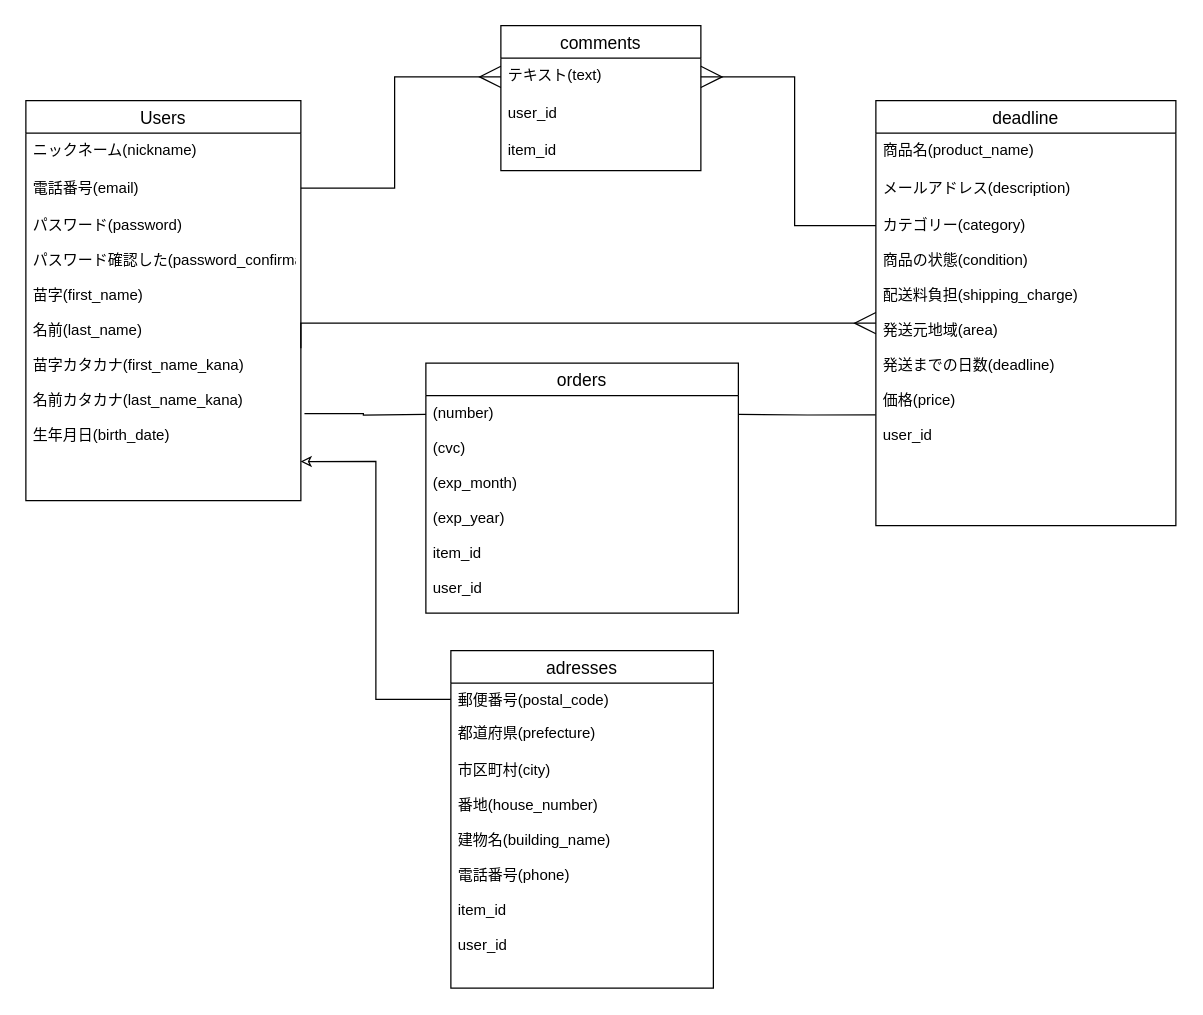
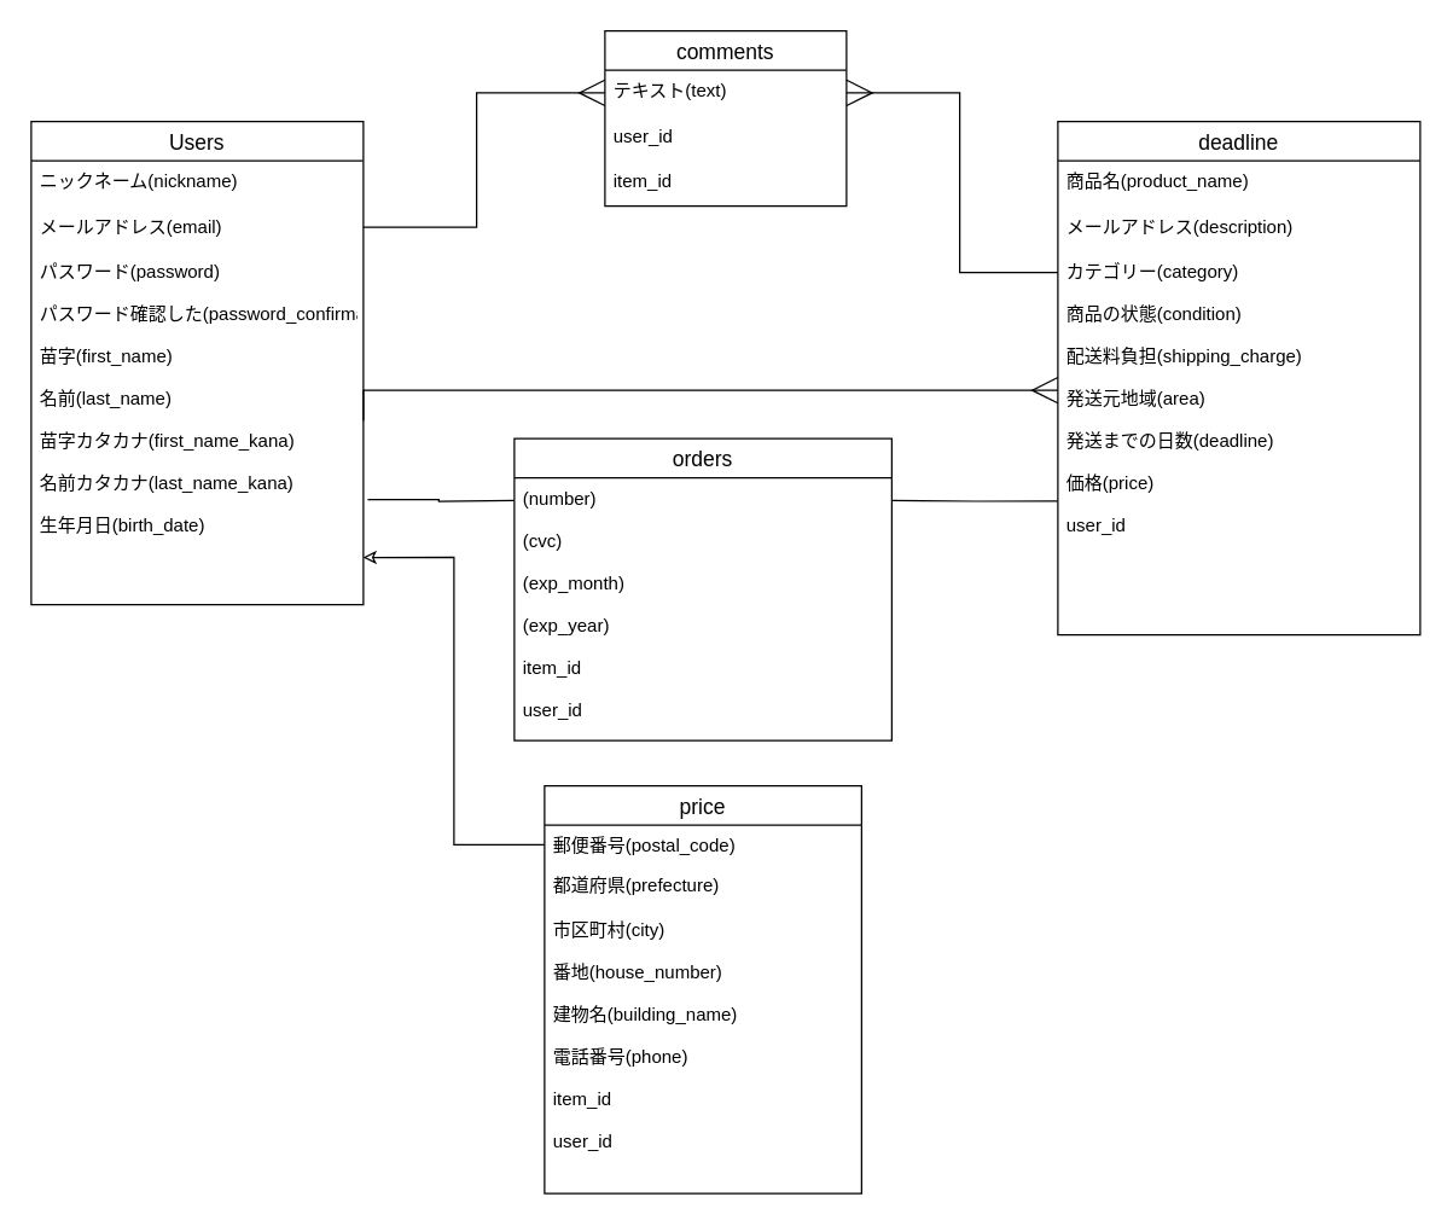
- <mxCell id="4" value="電話番号(email)" style="text;strokeColor=none;fillColor=none;spacingLeft=4;spacingRight=4;overflow=hidden;rotatable=0;points=[[0,0.5],[1,0.5]];portConstraint=eastwest;fontSize=12;" parent="2" vertex="1"><mxGeometry y="56" width="220" height="264" as="geometry" /></mxCell>
+ <mxCell id="4" value="メールアドレス(email)" style="text;strokeColor=none;fillColor=none;spacingLeft=4;spacingRight=4;overflow=hidden;rotatable=0;points=[[0,0.5],[1,0.5]];portConstraint=eastwest;fontSize=12;" parent="2" vertex="1"><mxGeometry y="56" width="220" height="264" as="geometry" /></mxCell>
- <mxCell id="11" value="adresses" style="swimlane;fontStyle=0;childLayout=stackLayout;horizontal=1;startSize=26;horizontalStack=0;resizeParent=1;resizeParentMax=0;resizeLast=0;collapsible=1;marginBottom=0;align=center;fontSize=14;" parent="1" vertex="1"><mxGeometry x="360" y="520" width="210" height="270" as="geometry" /></mxCell>
+ <mxCell id="11" value="price" style="swimlane;fontStyle=0;childLayout=stackLayout;horizontal=1;startSize=26;horizontalStack=0;resizeParent=1;resizeParentMax=0;resizeLast=0;collapsible=1;marginBottom=0;align=center;fontSize=14;" parent="1" vertex="1"><mxGeometry x="360" y="520" width="210" height="270" as="geometry" /></mxCell>
